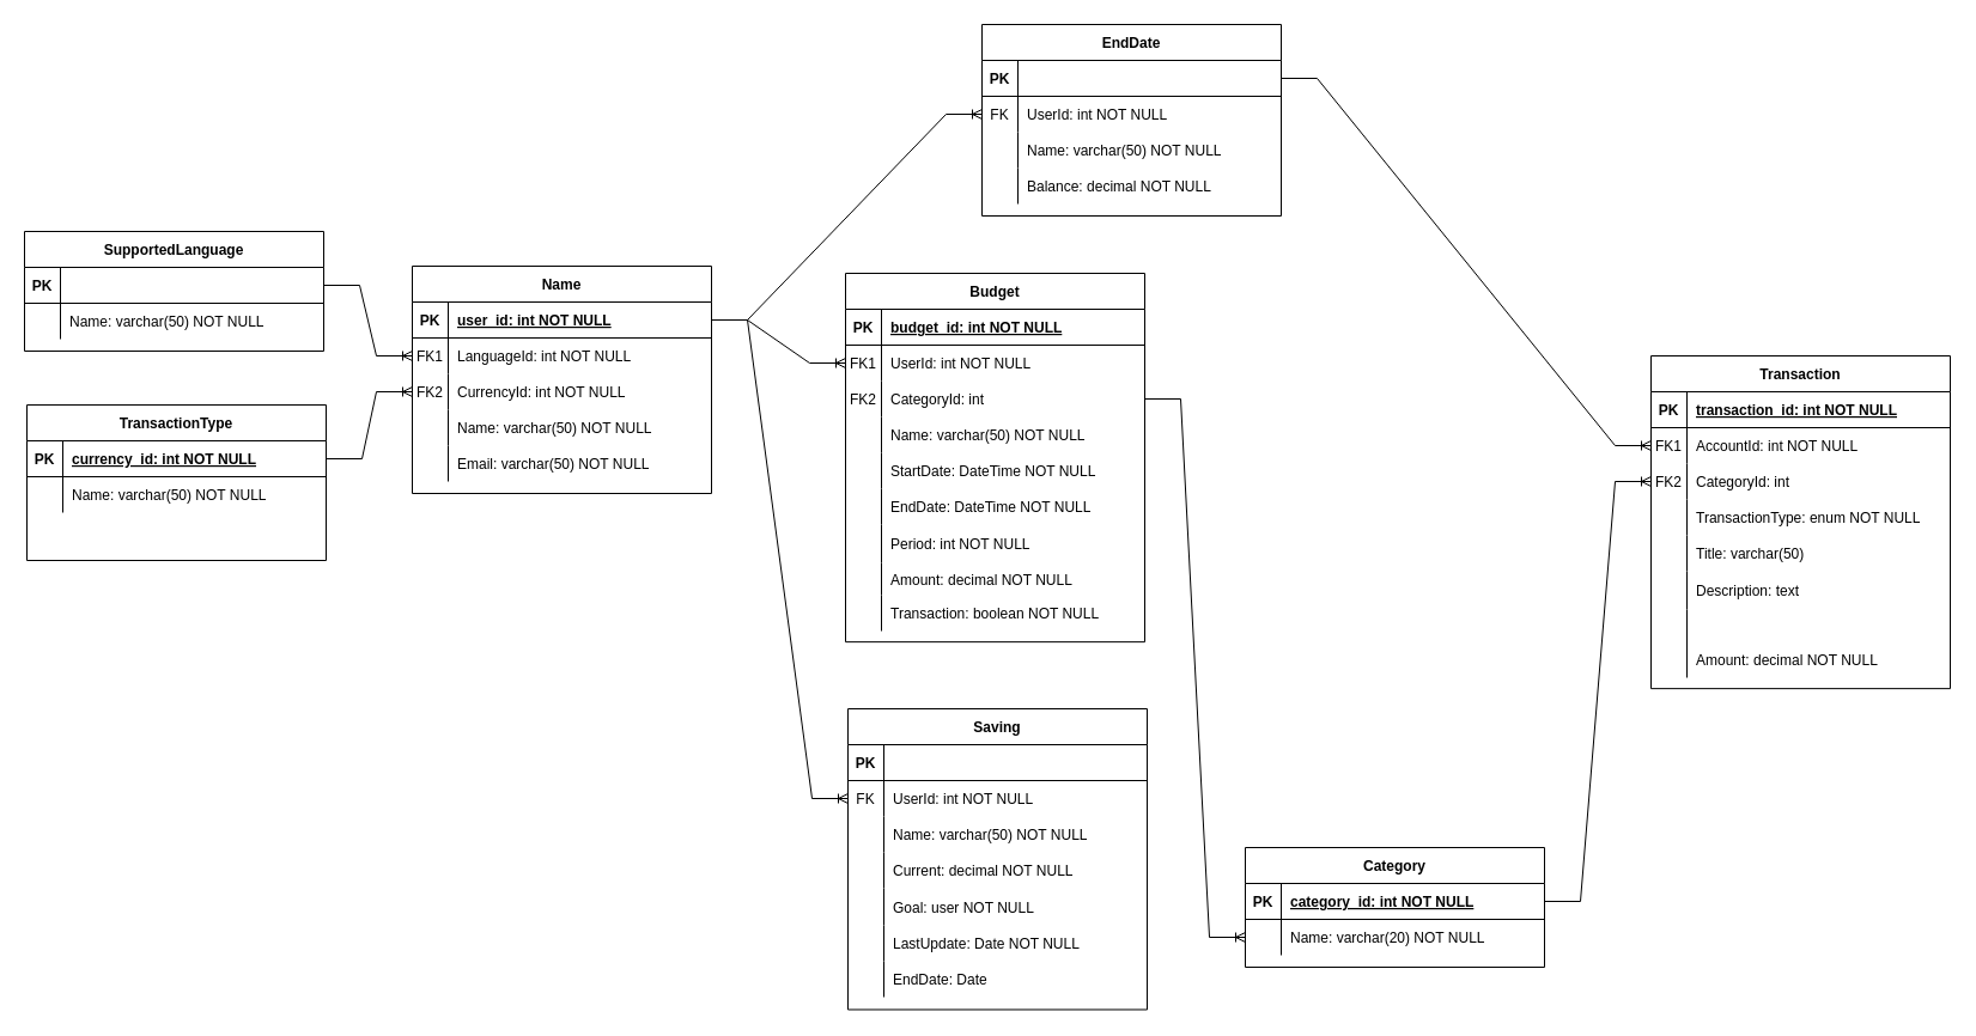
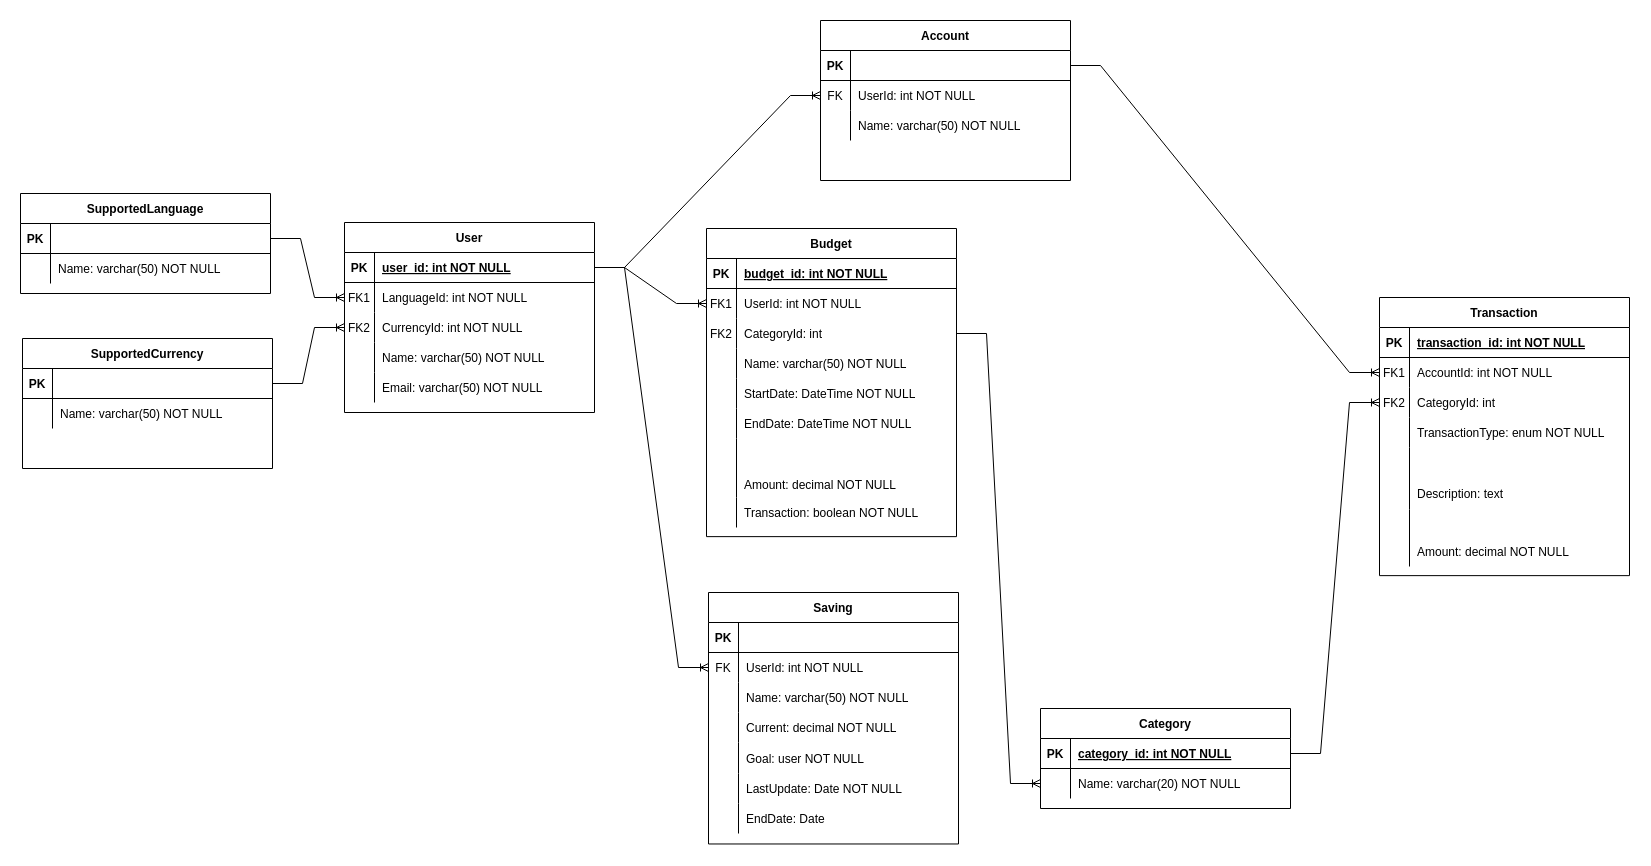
- <mxCell id="64" value="EndDate" style="shape=table;startSize=30;container=1;collapsible=1;childLayout=tableLayout;fixedRows=1;rowLines=0;fontStyle=1;align=center;resizeLast=1;" vertex="1" parent="1"><mxGeometry x="820" y="20" width="250" height="160" as="geometry" /></mxCell>
+ <mxCell id="64" value="Account" style="shape=table;startSize=30;container=1;collapsible=1;childLayout=tableLayout;fixedRows=1;rowLines=0;fontStyle=1;align=center;resizeLast=1;" vertex="1" parent="1"><mxGeometry x="820" y="20" width="250" height="160" as="geometry" /></mxCell>
- <mxCell id="75" value="Balance: decimal NOT NULL" style="shape=partialRectangle;overflow=hidden;connectable=0;fillColor=none;top=0;left=0;bottom=0;right=0;align=left;spacingLeft=6;" vertex="1" parent="73"><mxGeometry x="30" width="220" height="30" as="geometry"><mxRectangle width="220" height="30" as="alternateBounds" /></mxGeometry></mxCell>
- <mxCell id="2" value="Name" style="shape=table;startSize=30;container=1;collapsible=1;childLayout=tableLayout;fixedRows=1;rowLines=0;fontStyle=1;align=center;resizeLast=1;" vertex="1" parent="1"><mxGeometry x="344" y="222" width="250" height="190" as="geometry" /></mxCell>
+ <mxCell id="2" value="User" style="shape=table;startSize=30;container=1;collapsible=1;childLayout=tableLayout;fixedRows=1;rowLines=0;fontStyle=1;align=center;resizeLast=1;" vertex="1" parent="1"><mxGeometry x="344" y="222" width="250" height="190" as="geometry" /></mxCell>
- <mxCell id="55" value="TransactionType" style="shape=table;startSize=30;container=1;collapsible=1;childLayout=tableLayout;fixedRows=1;rowLines=0;fontStyle=1;align=center;resizeLast=1;" vertex="1" parent="1"><mxGeometry x="22" y="338" width="250" height="130" as="geometry" /></mxCell>
+ <mxCell id="55" value="SupportedCurrency" style="shape=table;startSize=30;container=1;collapsible=1;childLayout=tableLayout;fixedRows=1;rowLines=0;fontStyle=1;align=center;resizeLast=1;" vertex="1" parent="1"><mxGeometry x="22" y="338" width="250" height="130" as="geometry" /></mxCell>
- <mxCell id="58" value="currency_id: int NOT NULL " style="shape=partialRectangle;overflow=hidden;connectable=0;fillColor=none;top=0;left=0;bottom=0;right=0;align=left;spacingLeft=6;fontStyle=5;" vertex="1" parent="56"><mxGeometry x="30" width="220" height="30" as="geometry"><mxRectangle width="220" height="30" as="alternateBounds" /></mxGeometry></mxCell>
- <mxCell id="97" value="Period: int NOT NULL" style="shape=partialRectangle;overflow=hidden;connectable=0;fillColor=none;top=0;left=0;bottom=0;right=0;align=left;spacingLeft=6;" vertex="1" parent="95"><mxGeometry x="30" width="220" height="32" as="geometry"><mxRectangle width="220" height="32" as="alternateBounds" /></mxGeometry></mxCell>
- <mxCell id="33" value="Title: varchar(50)" style="shape=partialRectangle;overflow=hidden;connectable=0;fillColor=none;top=0;left=0;bottom=0;right=0;align=left;spacingLeft=6;" vertex="1" parent="31"><mxGeometry x="30" width="220" height="30" as="geometry"><mxRectangle width="220" height="30" as="alternateBounds" /></mxGeometry></mxCell>
